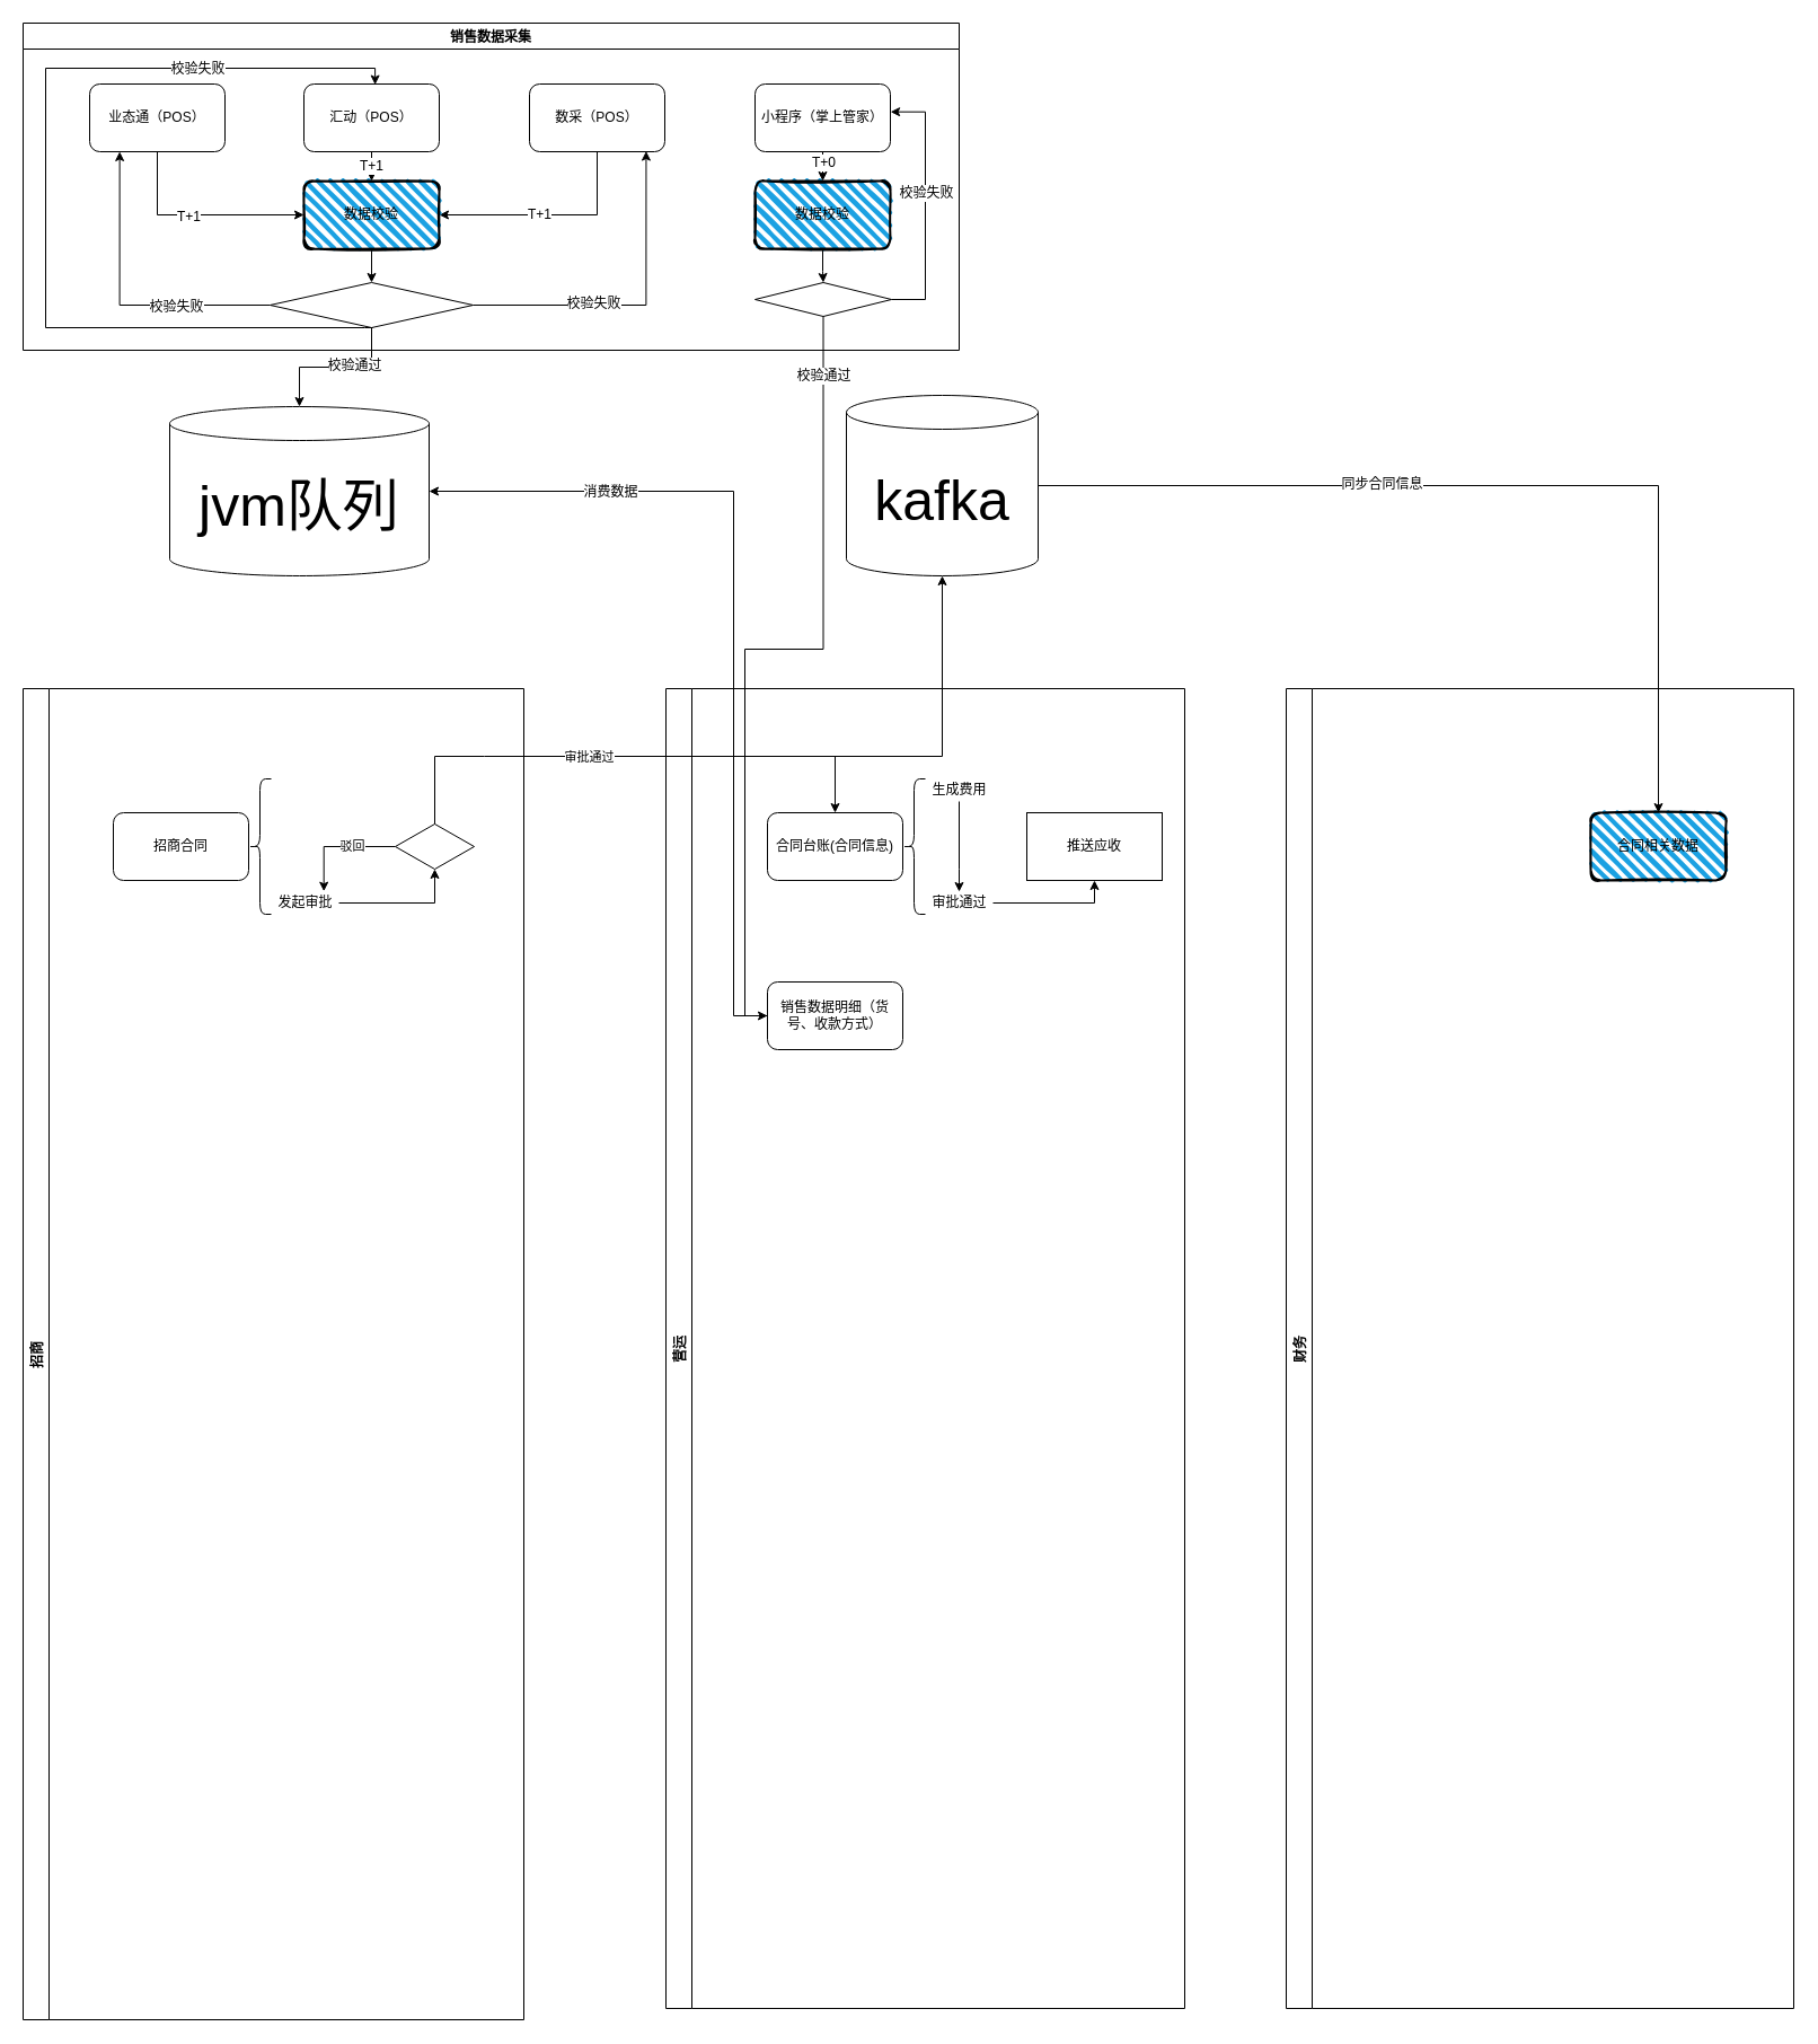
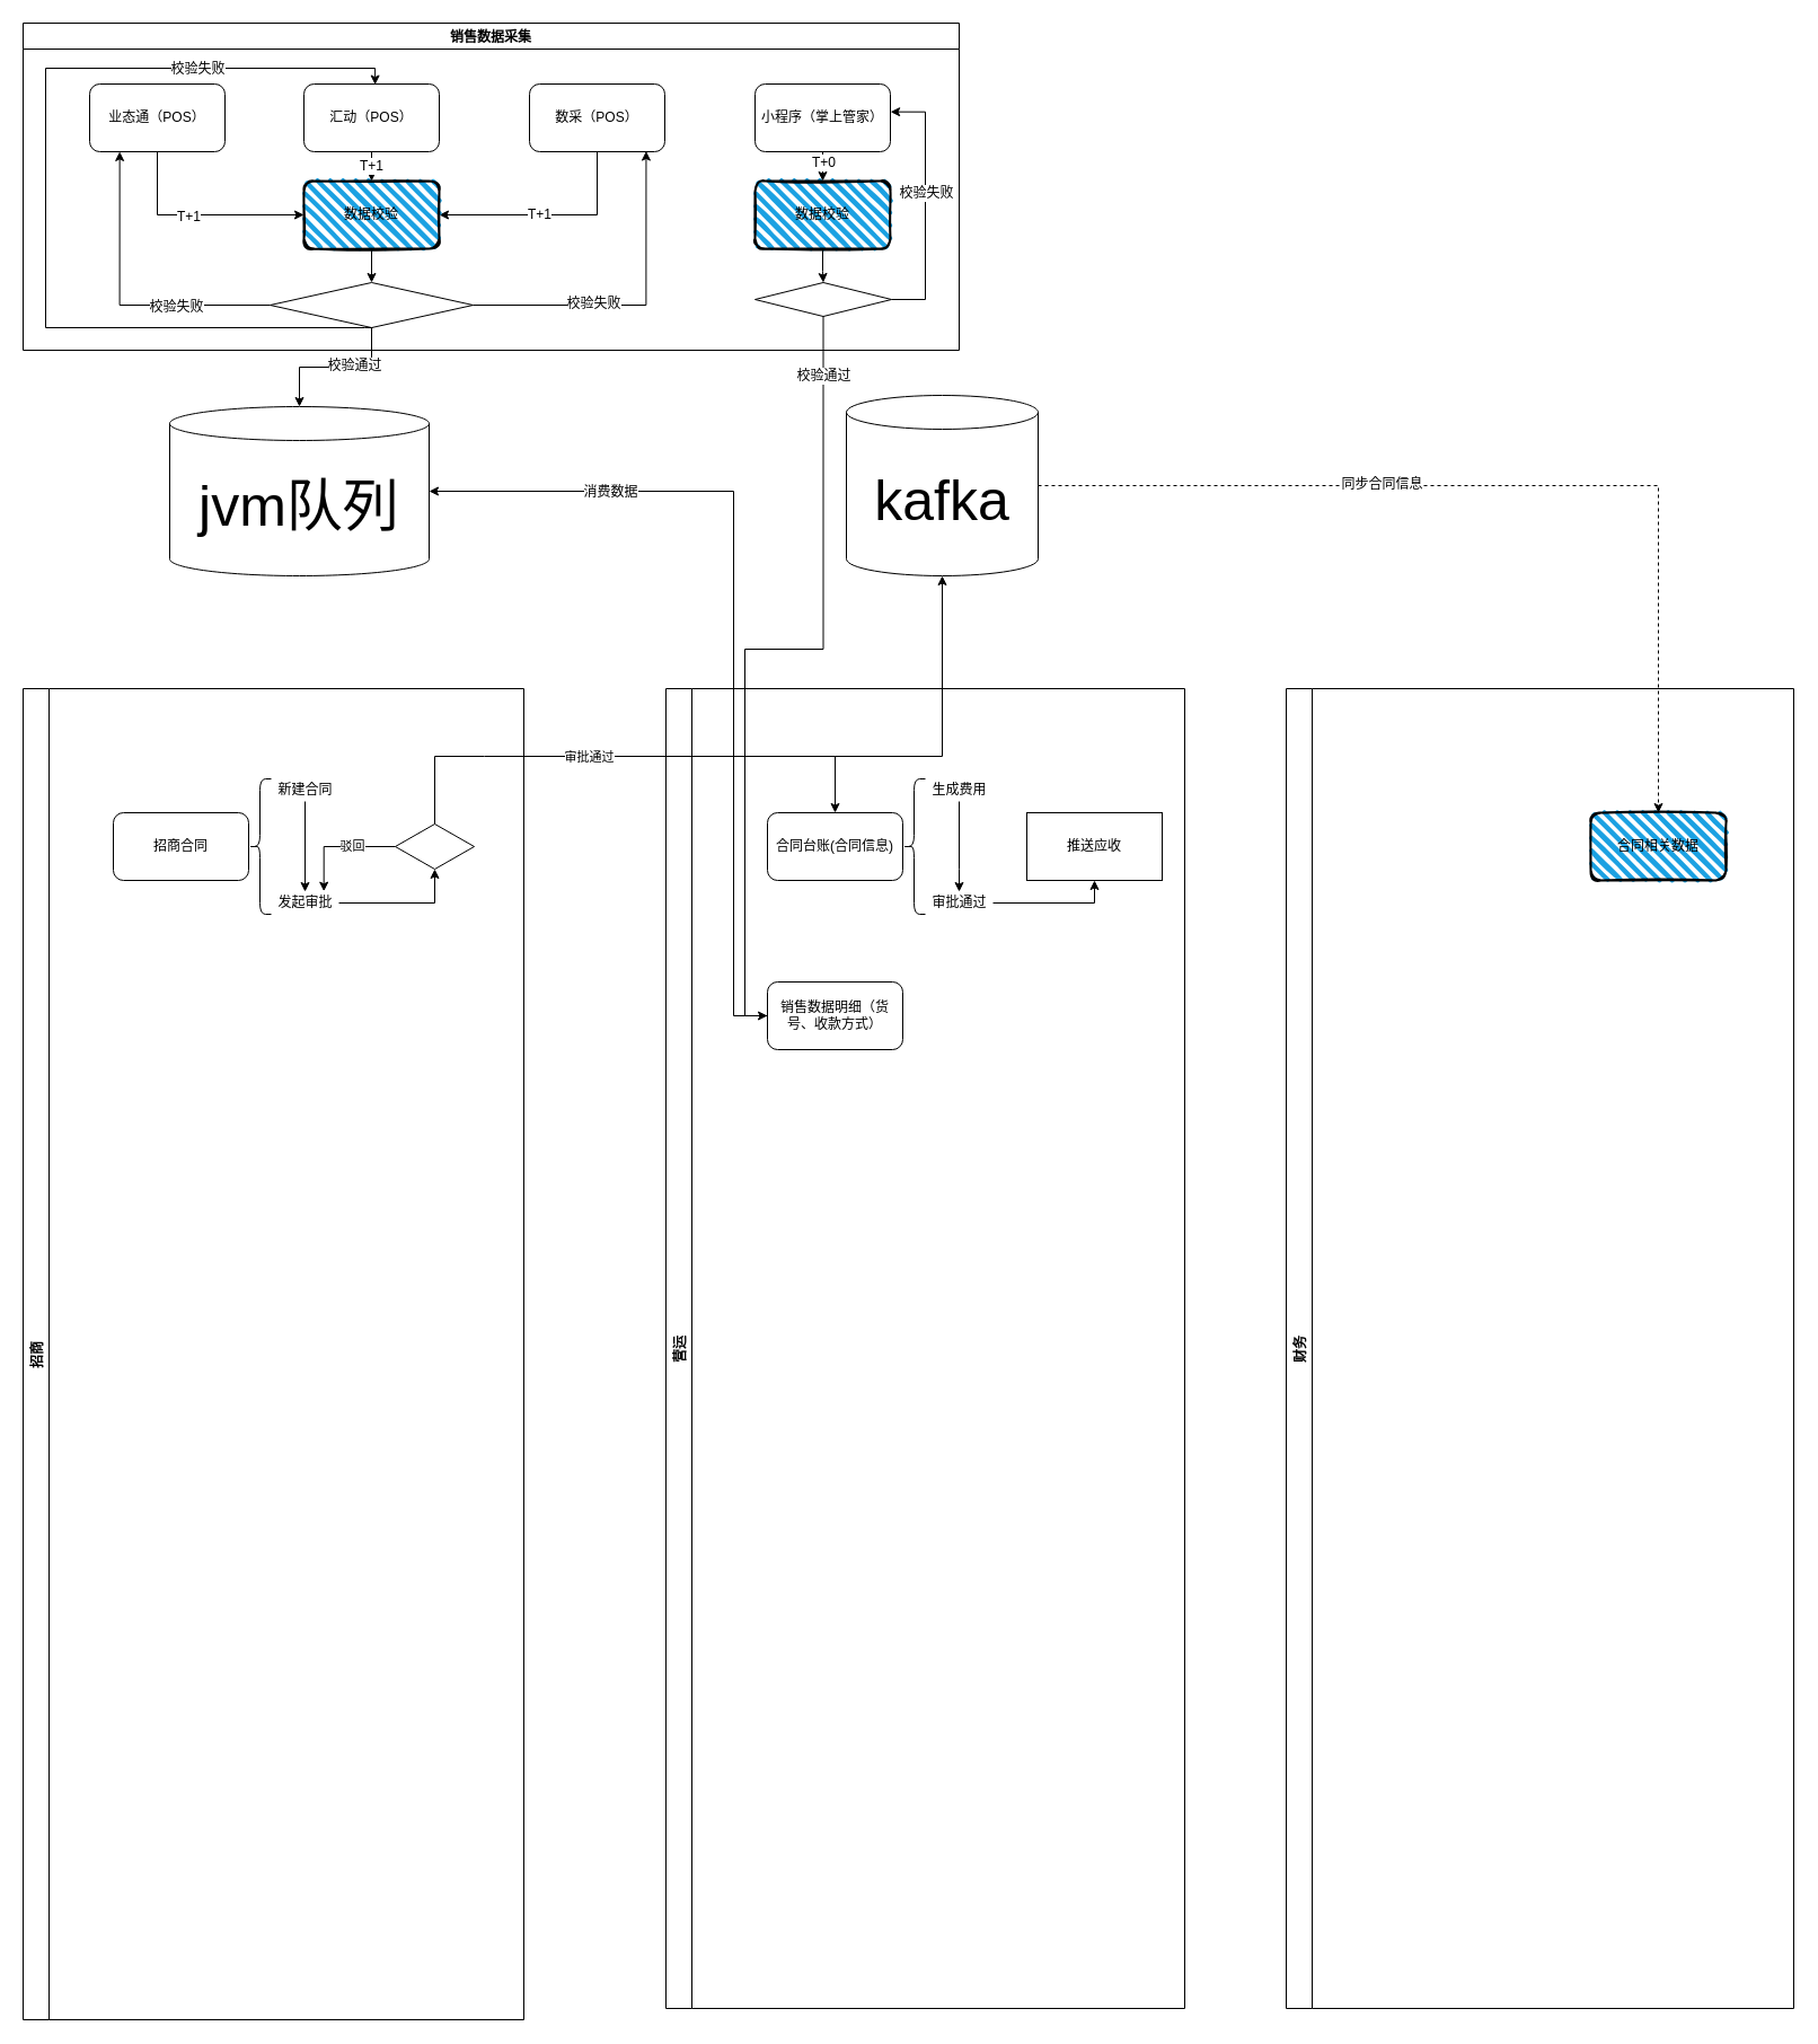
- <mxCell id="26" style="edgeStyle=orthogonalEdgeStyle;rounded=0;orthogonalLoop=1;jettySize=auto;html=1;fontSize=50;" edge="1" parent="1" source="28" target="23"><mxGeometry relative="1" as="geometry" /></mxCell>
+ <mxCell id="26" style="edgeStyle=orthogonalEdgeStyle;rounded=0;orthogonalLoop=1;jettySize=auto;html=1;fontSize=50;dashed=1;" edge="1" parent="1" source="28" target="23"><mxGeometry relative="1" as="geometry" /></mxCell>
+ <mxCell id="4" value="新建合同" style="text;html=1;align=center;verticalAlign=middle;resizable=0;points=[];autosize=1;strokeColor=none;fillColor=none;" vertex="1" parent="2"><mxGeometry x="220" y="80" width="60" height="20" as="geometry" /></mxCell>
+ <mxCell id="5" value="" style="edgeStyle=orthogonalEdgeStyle;rounded=0;orthogonalLoop=1;jettySize=auto;html=1;" edge="1" parent="2" source="4" target="8"><mxGeometry relative="1" as="geometry" /></mxCell>
